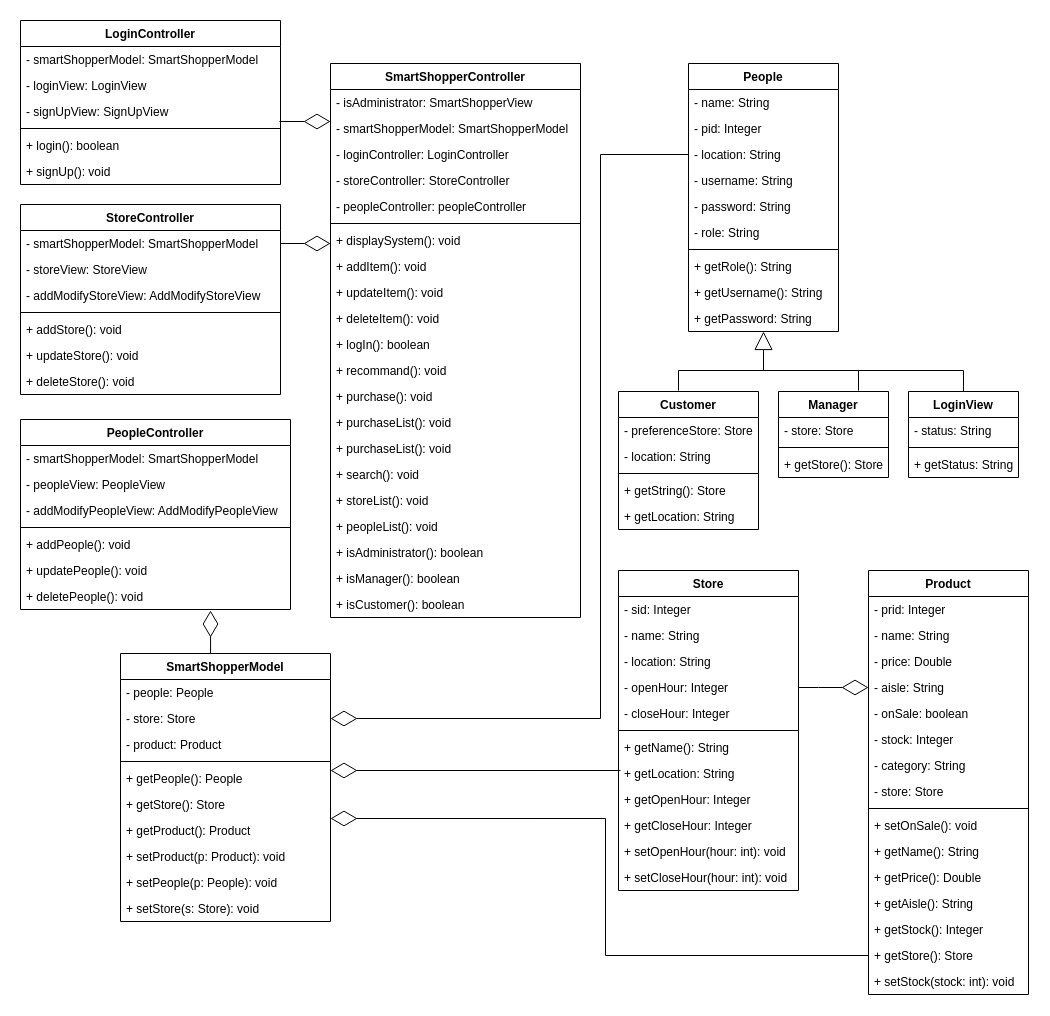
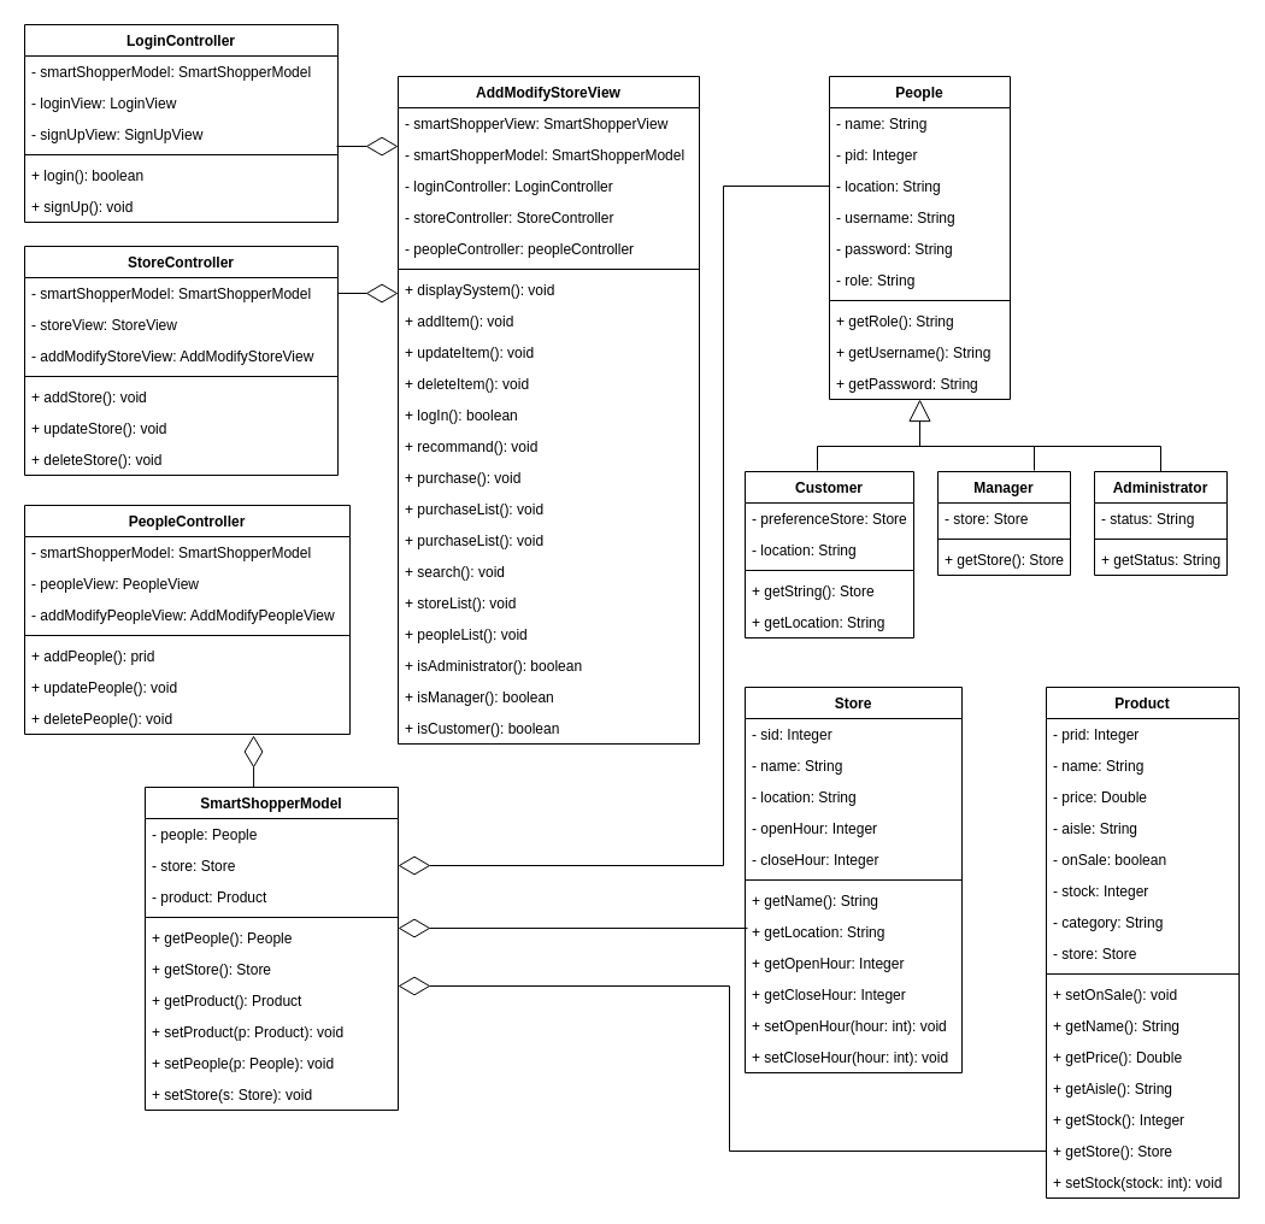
- <mxCell id="2" value="SmartShopperController" style="swimlane;fontStyle=1;align=center;verticalAlign=top;childLayout=stackLayout;horizontal=1;startSize=26;horizontalStack=0;resizeParent=1;resizeParentMax=0;resizeLast=0;collapsible=1;marginBottom=0;" vertex="1" parent="1"><mxGeometry x="330" y="63" width="250" height="554" as="geometry" /></mxCell>
+ <mxCell id="2" value="AddModifyStoreView" style="swimlane;fontStyle=1;align=center;verticalAlign=top;childLayout=stackLayout;horizontal=1;startSize=26;horizontalStack=0;resizeParent=1;resizeParentMax=0;resizeLast=0;collapsible=1;marginBottom=0;" vertex="1" parent="1"><mxGeometry x="330" y="63" width="250" height="554" as="geometry" /></mxCell>
- <mxCell id="3" value="- isAdministrator: SmartShopperView" style="text;strokeColor=none;fillColor=none;align=left;verticalAlign=top;spacingLeft=4;spacingRight=4;overflow=hidden;rotatable=0;points=[[0,0.5],[1,0.5]];portConstraint=eastwest;" vertex="1" parent="2"><mxGeometry y="26" width="250" height="26" as="geometry" /></mxCell>
+ <mxCell id="3" value="- smartShopperView: SmartShopperView" style="text;strokeColor=none;fillColor=none;align=left;verticalAlign=top;spacingLeft=4;spacingRight=4;overflow=hidden;rotatable=0;points=[[0,0.5],[1,0.5]];portConstraint=eastwest;" vertex="1" parent="2"><mxGeometry y="26" width="250" height="26" as="geometry" /></mxCell>
- <mxCell id="82" value="LoginView" style="swimlane;fontStyle=1;align=center;verticalAlign=top;childLayout=stackLayout;horizontal=1;startSize=26;horizontalStack=0;resizeParent=1;resizeParentMax=0;resizeLast=0;collapsible=1;marginBottom=0;" vertex="1" parent="1"><mxGeometry x="908" y="391" width="110" height="86" as="geometry" /></mxCell>
+ <mxCell id="82" value="Administrator" style="swimlane;fontStyle=1;align=center;verticalAlign=top;childLayout=stackLayout;horizontal=1;startSize=26;horizontalStack=0;resizeParent=1;resizeParentMax=0;resizeLast=0;collapsible=1;marginBottom=0;" vertex="1" parent="1"><mxGeometry x="908" y="391" width="110" height="86" as="geometry" /></mxCell>
- <mxCell id="46" value="+ addPeople(): void" style="text;strokeColor=none;fillColor=none;align=left;verticalAlign=top;spacingLeft=4;spacingRight=4;overflow=hidden;rotatable=0;points=[[0,0.5],[1,0.5]];portConstraint=eastwest;" vertex="1" parent="41"><mxGeometry y="112" width="270" height="26" as="geometry" /></mxCell>
+ <mxCell id="46" value="+ addPeople(): prid" style="text;strokeColor=none;fillColor=none;align=left;verticalAlign=top;spacingLeft=4;spacingRight=4;overflow=hidden;rotatable=0;points=[[0,0.5],[1,0.5]];portConstraint=eastwest;" vertex="1" parent="41"><mxGeometry y="112" width="270" height="26" as="geometry" /></mxCell>
- <mxCell id="120" value="" style="endArrow=diamondThin;endFill=0;endSize=24;html=1;rounded=0;entryX=0;entryY=0.5;entryDx=0;entryDy=0;edgeStyle=orthogonalEdgeStyle;exitX=1;exitY=0.5;exitDx=0;exitDy=0;" edge="1" parent="1" source="111" target="94"><mxGeometry width="160" relative="1" as="geometry"><mxPoint x="548" y="880" as="sourcePoint" /><mxPoint x="457.75" y="626.012" as="targetPoint" /><Array as="points"><mxPoint x="818" y="687" /><mxPoint x="818" y="687" /></Array></mxGeometry></mxCell>
